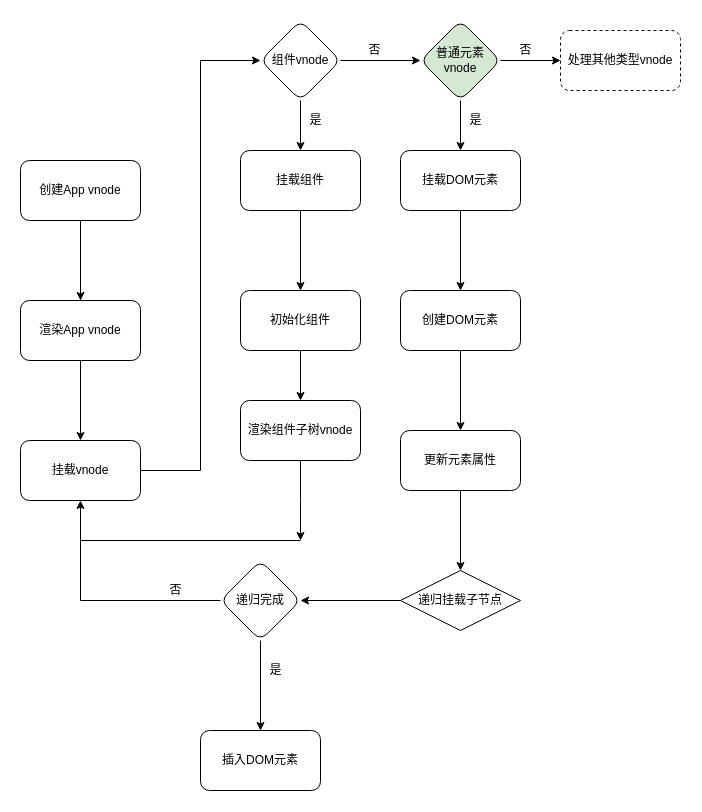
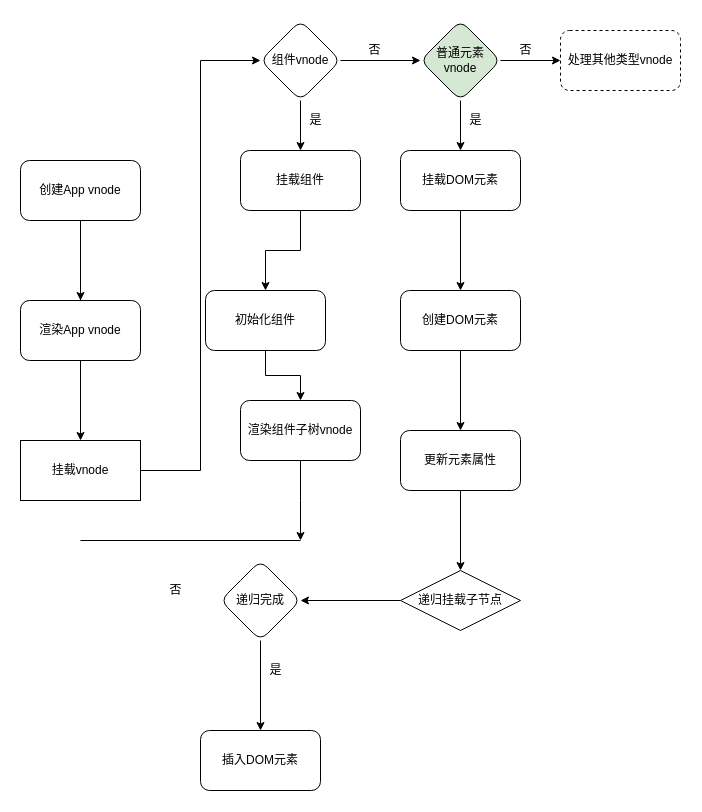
- <mxCell id="16" value="初始化组件" style="whiteSpace=wrap;html=1;rounded=1;" parent="1" vertex="1"><mxGeometry x="240" y="290" width="120" height="60" as="geometry" /></mxCell>
+ <mxCell id="16" value="初始化组件" style="whiteSpace=wrap;html=1;rounded=1;" parent="1" vertex="1"><mxGeometry x="205" y="290" width="120" height="60" as="geometry" /></mxCell>
- <mxCell id="9" value="挂载vnode" style="whiteSpace=wrap;html=1;rounded=1;" parent="1" vertex="1"><mxGeometry x="20" y="440" width="120" height="60" as="geometry" /></mxCell>
+ <mxCell id="9" value="挂载vnode" style="whiteSpace=wrap;html=1;rounded=0;" parent="1" vertex="1"><mxGeometry x="20" y="440" width="120" height="60" as="geometry" /></mxCell>
- <mxCell id="31" style="edgeStyle=orthogonalEdgeStyle;rounded=0;orthogonalLoop=1;jettySize=auto;html=1;entryX=0.5;entryY=1;entryDx=0;entryDy=0;" edge="1" parent="1" source="33" target="9"><mxGeometry relative="1" as="geometry" /></mxCell>
